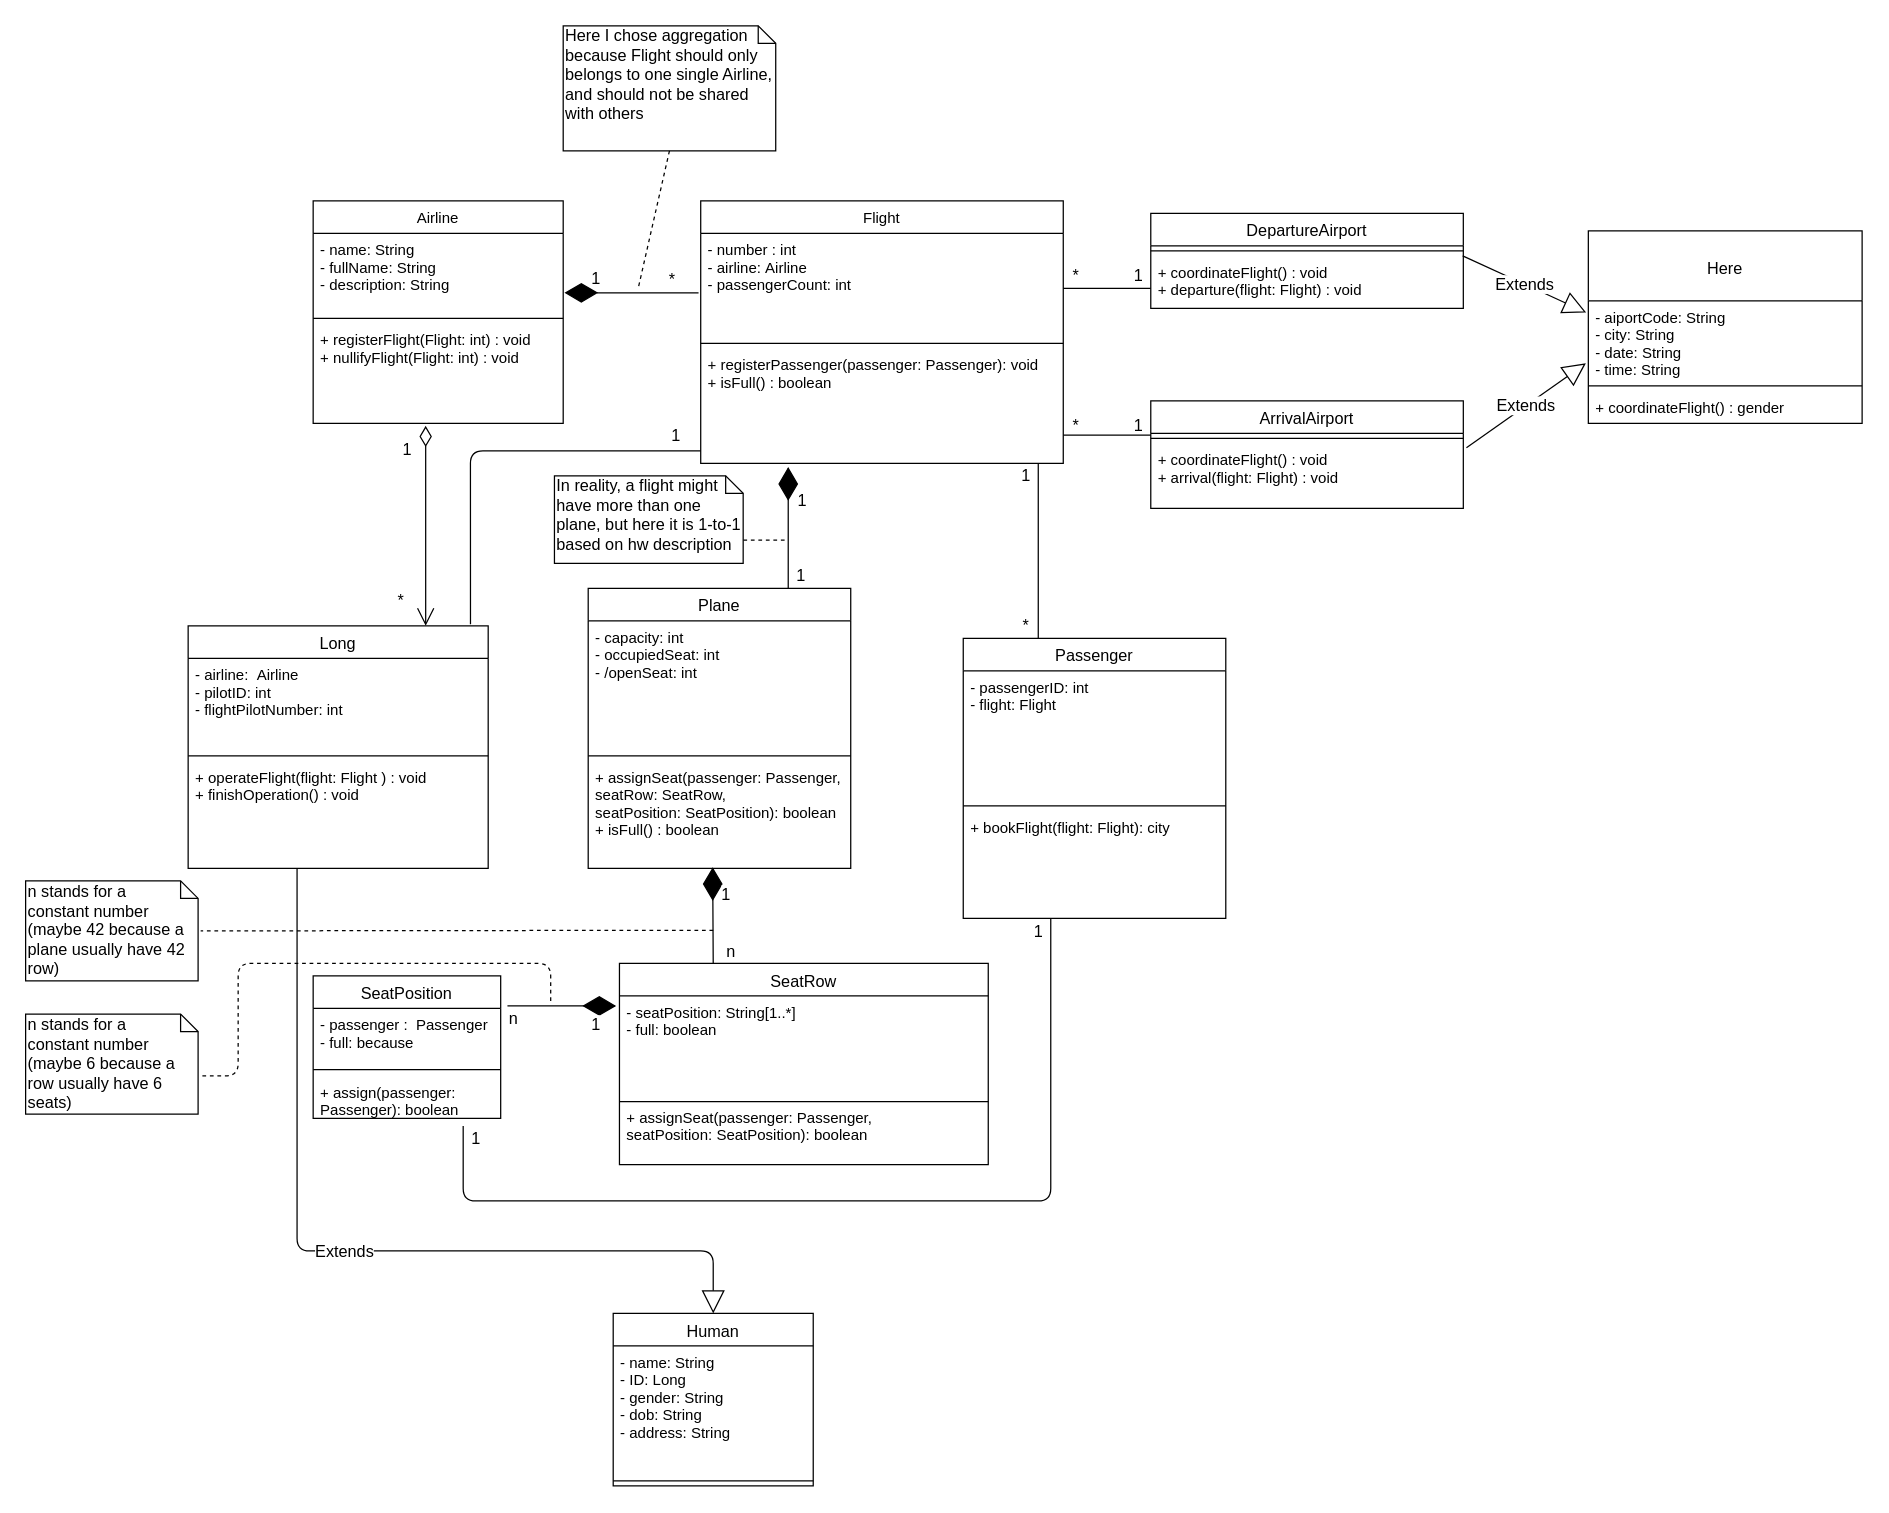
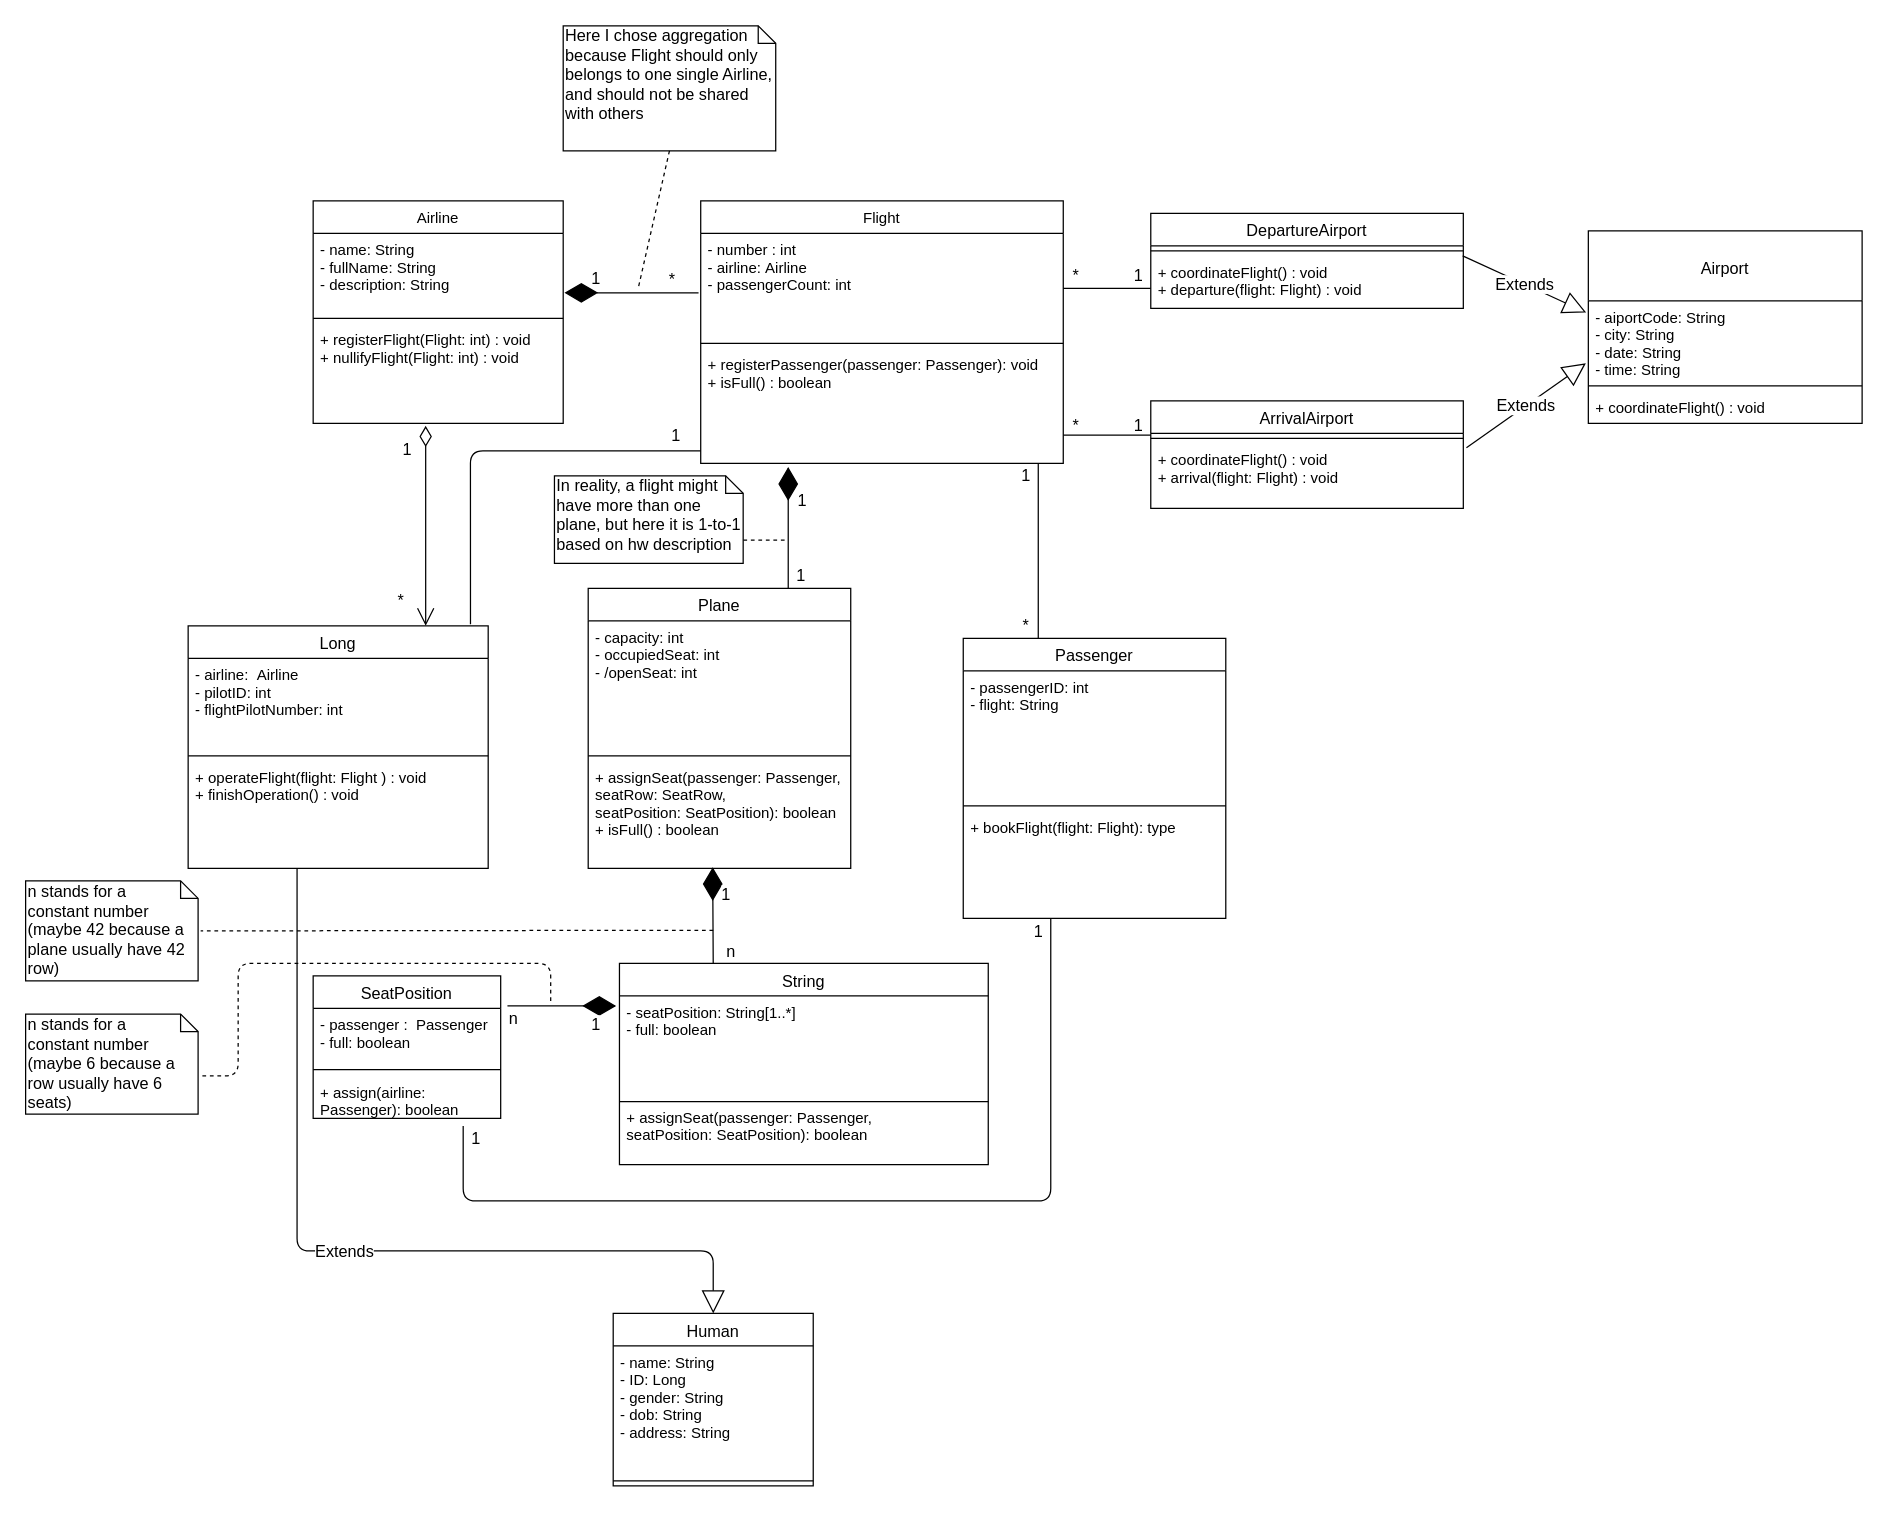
- <mxCell id="46" value="&#10;Here" style="swimlane;fontStyle=0;align=center;verticalAlign=top;childLayout=stackLayout;horizontal=1;startSize=56;horizontalStack=0;resizeParent=1;resizeParentMax=0;resizeLast=0;collapsible=1;marginBottom=0;fontSize=13;" parent="1" vertex="1"><mxGeometry x="1270" y="184" width="219" height="154" as="geometry" /></mxCell>
+ <mxCell id="46" value="&#10;Airport" style="swimlane;fontStyle=0;align=center;verticalAlign=top;childLayout=stackLayout;horizontal=1;startSize=56;horizontalStack=0;resizeParent=1;resizeParentMax=0;resizeLast=0;collapsible=1;marginBottom=0;fontSize=13;" parent="1" vertex="1"><mxGeometry x="1270" y="184" width="219" height="154" as="geometry" /></mxCell>
- <mxCell id="49" value="+ coordinateFlight() : gender" style="text;strokeColor=none;fillColor=none;align=left;verticalAlign=top;spacingLeft=4;spacingRight=4;overflow=hidden;rotatable=0;points=[[0,0.5],[1,0.5]];portConstraint=eastwest;" parent="46" vertex="1"><mxGeometry y="128" width="219" height="26" as="geometry" /></mxCell>
+ <mxCell id="49" value="+ coordinateFlight() : void" style="text;strokeColor=none;fillColor=none;align=left;verticalAlign=top;spacingLeft=4;spacingRight=4;overflow=hidden;rotatable=0;points=[[0,0.5],[1,0.5]];portConstraint=eastwest;" parent="46" vertex="1"><mxGeometry y="128" width="219" height="26" as="geometry" /></mxCell>
- <mxCell id="41" value="- passengerID: int&#10;- flight: Flight" style="text;strokeColor=none;fillColor=none;align=left;verticalAlign=top;spacingLeft=4;spacingRight=4;overflow=hidden;rotatable=0;points=[[0,0.5],[1,0.5]];portConstraint=eastwest;" parent="40" vertex="1"><mxGeometry y="26" width="210" height="104" as="geometry" /></mxCell>
+ <mxCell id="41" value="- passengerID: int&#10;- flight: String" style="text;strokeColor=none;fillColor=none;align=left;verticalAlign=top;spacingLeft=4;spacingRight=4;overflow=hidden;rotatable=0;points=[[0,0.5],[1,0.5]];portConstraint=eastwest;" parent="40" vertex="1"><mxGeometry y="26" width="210" height="104" as="geometry" /></mxCell>
- <mxCell id="43" value="+ bookFlight(flight: Flight): city" style="text;strokeColor=none;fillColor=none;align=left;verticalAlign=top;spacingLeft=4;spacingRight=4;overflow=hidden;rotatable=0;points=[[0,0.5],[1,0.5]];portConstraint=eastwest;" parent="40" vertex="1"><mxGeometry y="138" width="210" height="86" as="geometry" /></mxCell>
+ <mxCell id="43" value="+ bookFlight(flight: Flight): type" style="text;strokeColor=none;fillColor=none;align=left;verticalAlign=top;spacingLeft=4;spacingRight=4;overflow=hidden;rotatable=0;points=[[0,0.5],[1,0.5]];portConstraint=eastwest;" parent="40" vertex="1"><mxGeometry y="138" width="210" height="86" as="geometry" /></mxCell>
- <mxCell id="63" value="SeatRow" style="swimlane;fontStyle=0;align=center;verticalAlign=top;childLayout=stackLayout;horizontal=1;startSize=26;horizontalStack=0;resizeParent=1;resizeParentMax=0;resizeLast=0;collapsible=1;marginBottom=0;fontSize=13;" parent="1" vertex="1"><mxGeometry x="495" y="770" width="295" height="161" as="geometry" /></mxCell>
+ <mxCell id="63" value="String" style="swimlane;fontStyle=0;align=center;verticalAlign=top;childLayout=stackLayout;horizontal=1;startSize=26;horizontalStack=0;resizeParent=1;resizeParentMax=0;resizeLast=0;collapsible=1;marginBottom=0;fontSize=13;" parent="1" vertex="1"><mxGeometry x="495" y="770" width="295" height="161" as="geometry" /></mxCell>
- <mxCell id="60" value="- passenger :  Passenger&#10;- full: because" style="text;strokeColor=none;fillColor=none;align=left;verticalAlign=top;spacingLeft=4;spacingRight=4;overflow=hidden;rotatable=0;points=[[0,0.5],[1,0.5]];portConstraint=eastwest;" parent="59" vertex="1"><mxGeometry y="26" width="150" height="44" as="geometry" /></mxCell>
+ <mxCell id="60" value="- passenger :  Passenger&#10;- full: boolean" style="text;strokeColor=none;fillColor=none;align=left;verticalAlign=top;spacingLeft=4;spacingRight=4;overflow=hidden;rotatable=0;points=[[0,0.5],[1,0.5]];portConstraint=eastwest;" parent="59" vertex="1"><mxGeometry y="26" width="150" height="44" as="geometry" /></mxCell>
- <mxCell id="62" value="+ assign(passenger: &#10;Passenger): boolean" style="text;strokeColor=none;fillColor=none;align=left;verticalAlign=top;spacingLeft=4;spacingRight=4;overflow=hidden;rotatable=0;points=[[0,0.5],[1,0.5]];portConstraint=eastwest;" parent="59" vertex="1"><mxGeometry y="80" width="150" height="34" as="geometry" /></mxCell>
+ <mxCell id="62" value="+ assign(airline: &#10;Passenger): boolean" style="text;strokeColor=none;fillColor=none;align=left;verticalAlign=top;spacingLeft=4;spacingRight=4;overflow=hidden;rotatable=0;points=[[0,0.5],[1,0.5]];portConstraint=eastwest;" parent="59" vertex="1"><mxGeometry y="80" width="150" height="34" as="geometry" /></mxCell>
